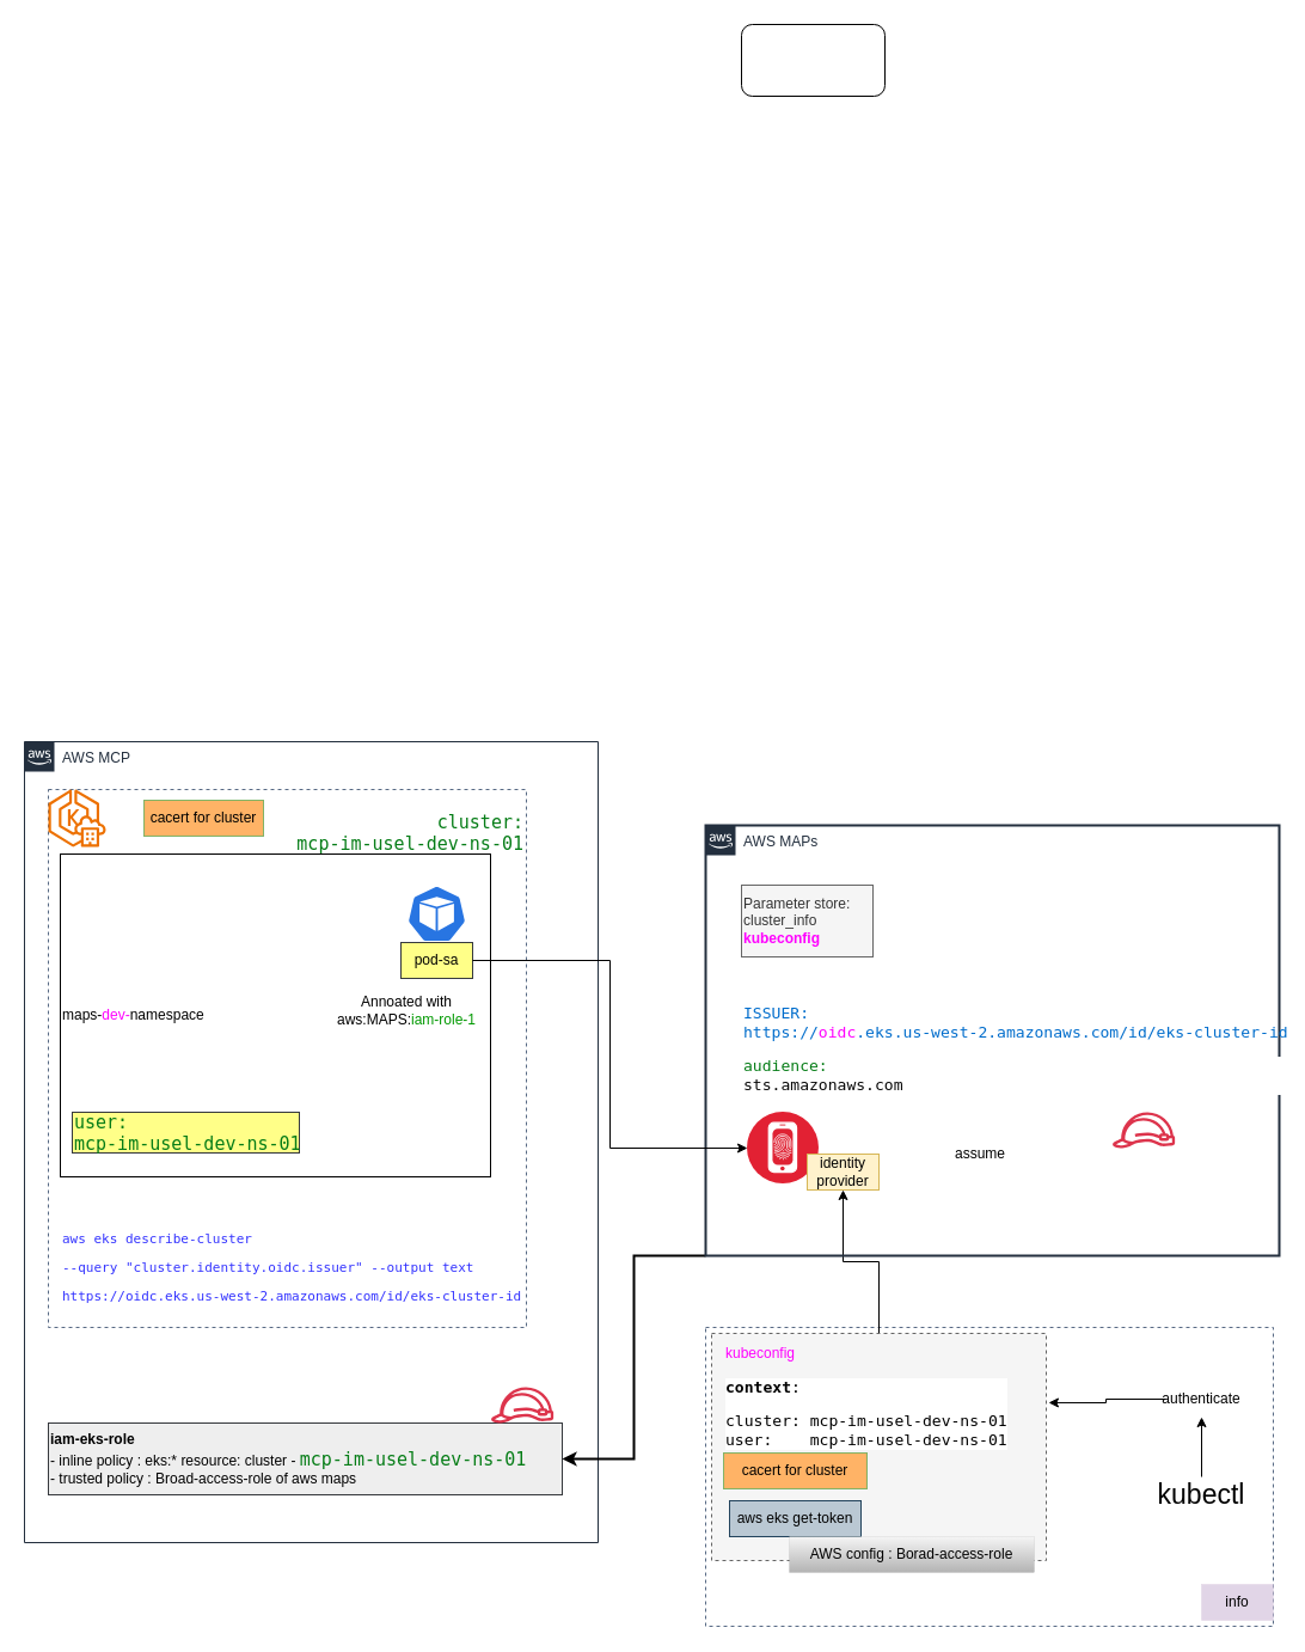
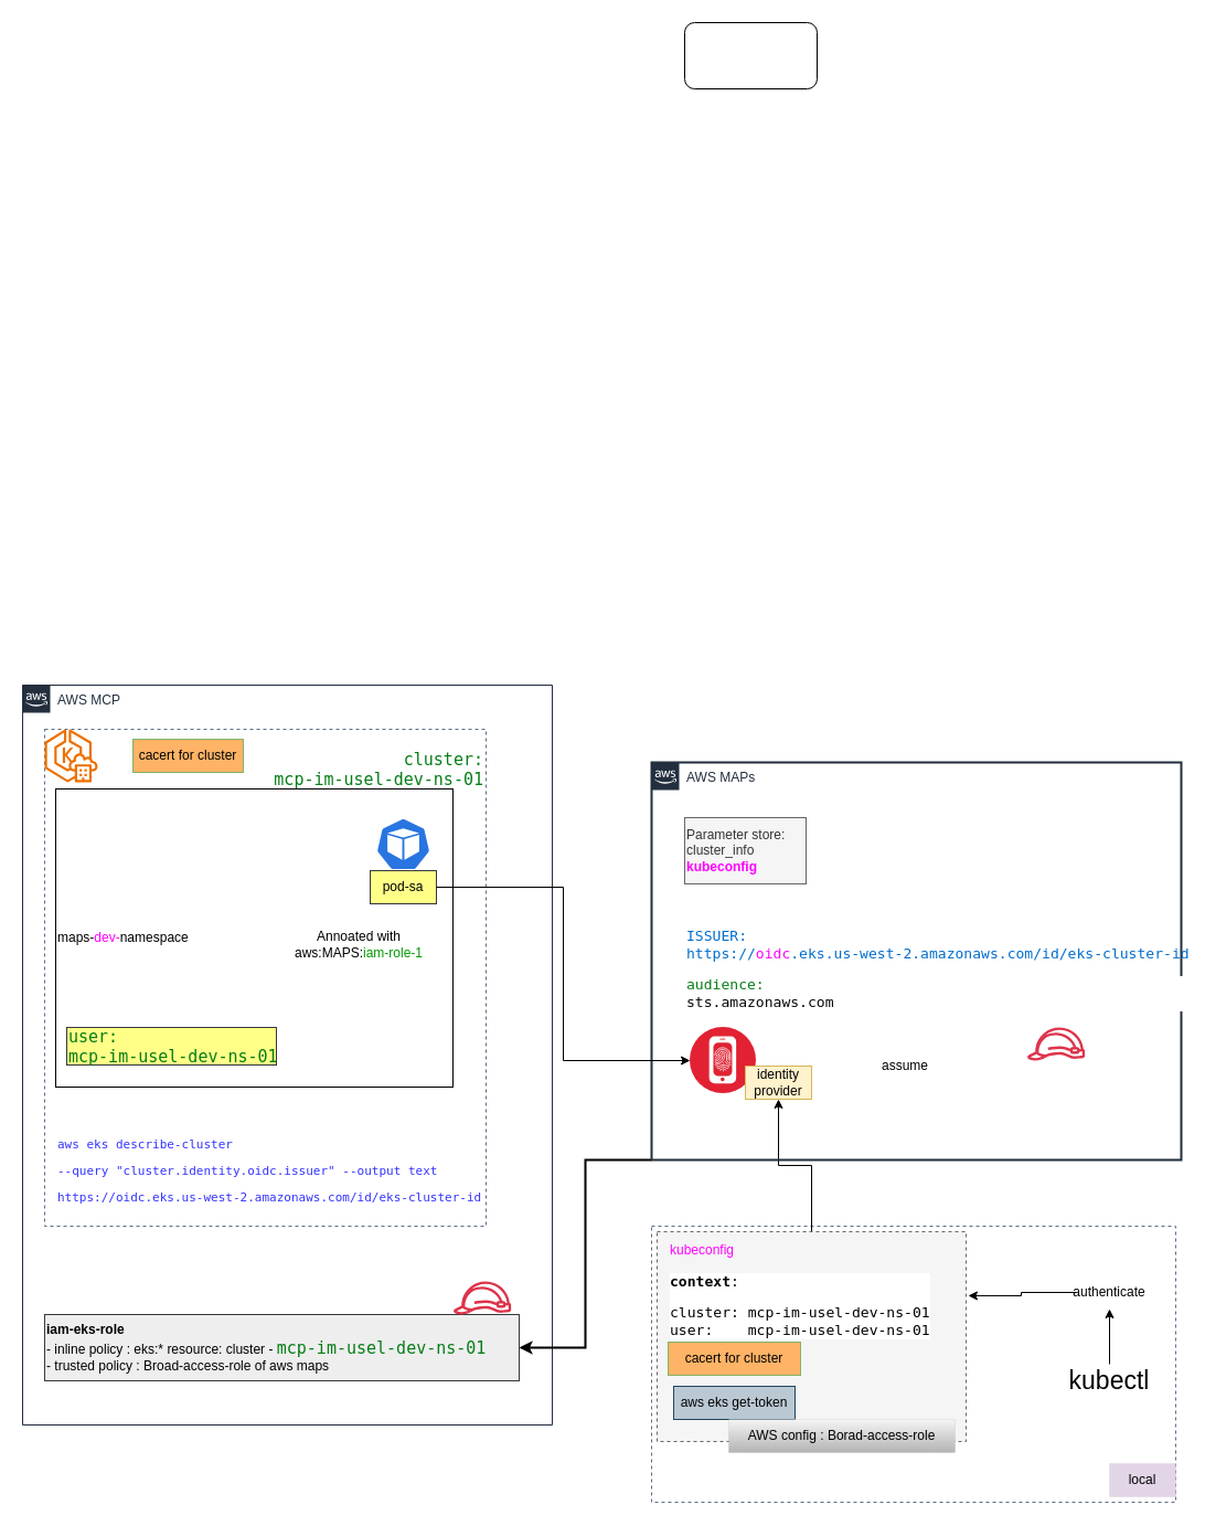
- <mxCell id="14" value="Annoated with aws:MAPS:&lt;font color=&quot;#009900&quot;&gt;iam-role-1&lt;/font&gt;" style="text;html=1;align=center;verticalAlign=middle;whiteSpace=wrap;rounded=0;" vertex="1" parent="5"><mxGeometry x="250" y="210" width="140" height="30" as="geometry" /></mxCell>
+ <mxCell id="14" value="Annoated with aws:MAPS:&lt;font color=&quot;#009900&quot;&gt;iam-role-1&lt;/font&gt;" style="text;html=1;align=center;verticalAlign=middle;whiteSpace=wrap;rounded=0;" vertex="1" parent="5"><mxGeometry x="235" y="220" width="140" height="30" as="geometry" /></mxCell>
- <mxCell id="34" value="info" style="text;html=1;align=center;verticalAlign=middle;whiteSpace=wrap;rounded=0;fillColor=#e1d5e7;strokeColor=#9673a6;strokeWidth=0;" vertex="1" parent="1"><mxGeometry x="1005" y="1325" width="60" height="30" as="geometry" /></mxCell>
+ <mxCell id="34" value="local" style="text;html=1;align=center;verticalAlign=middle;whiteSpace=wrap;rounded=0;fillColor=#e1d5e7;strokeColor=#9673a6;strokeWidth=0;" vertex="1" parent="1"><mxGeometry x="1005" y="1325" width="60" height="30" as="geometry" /></mxCell>
